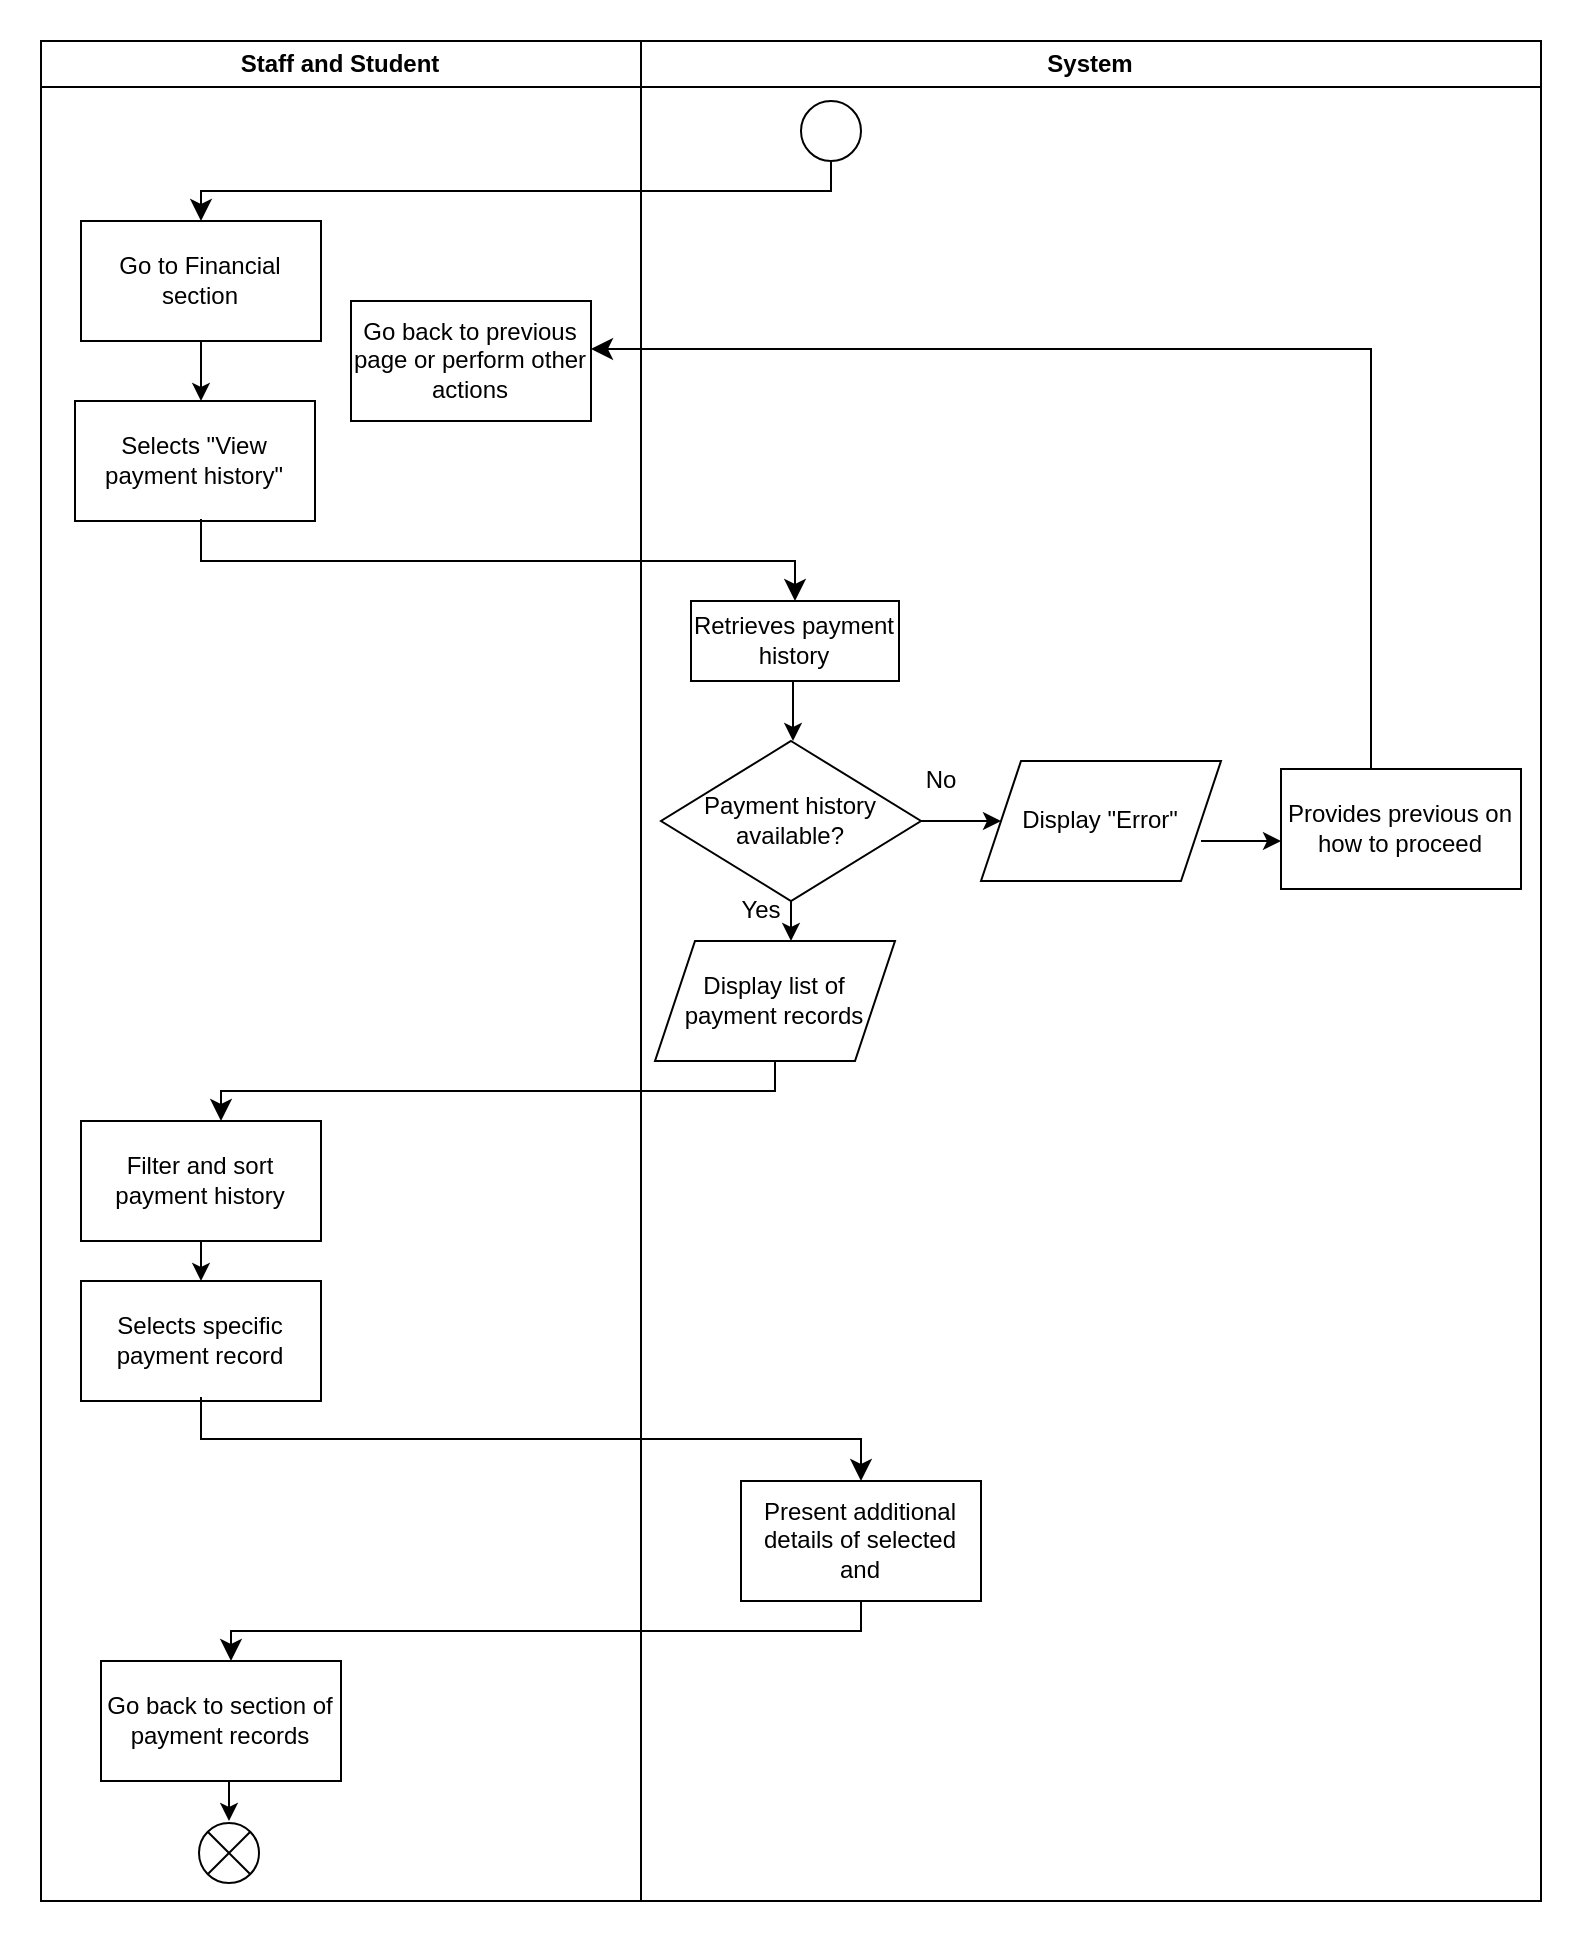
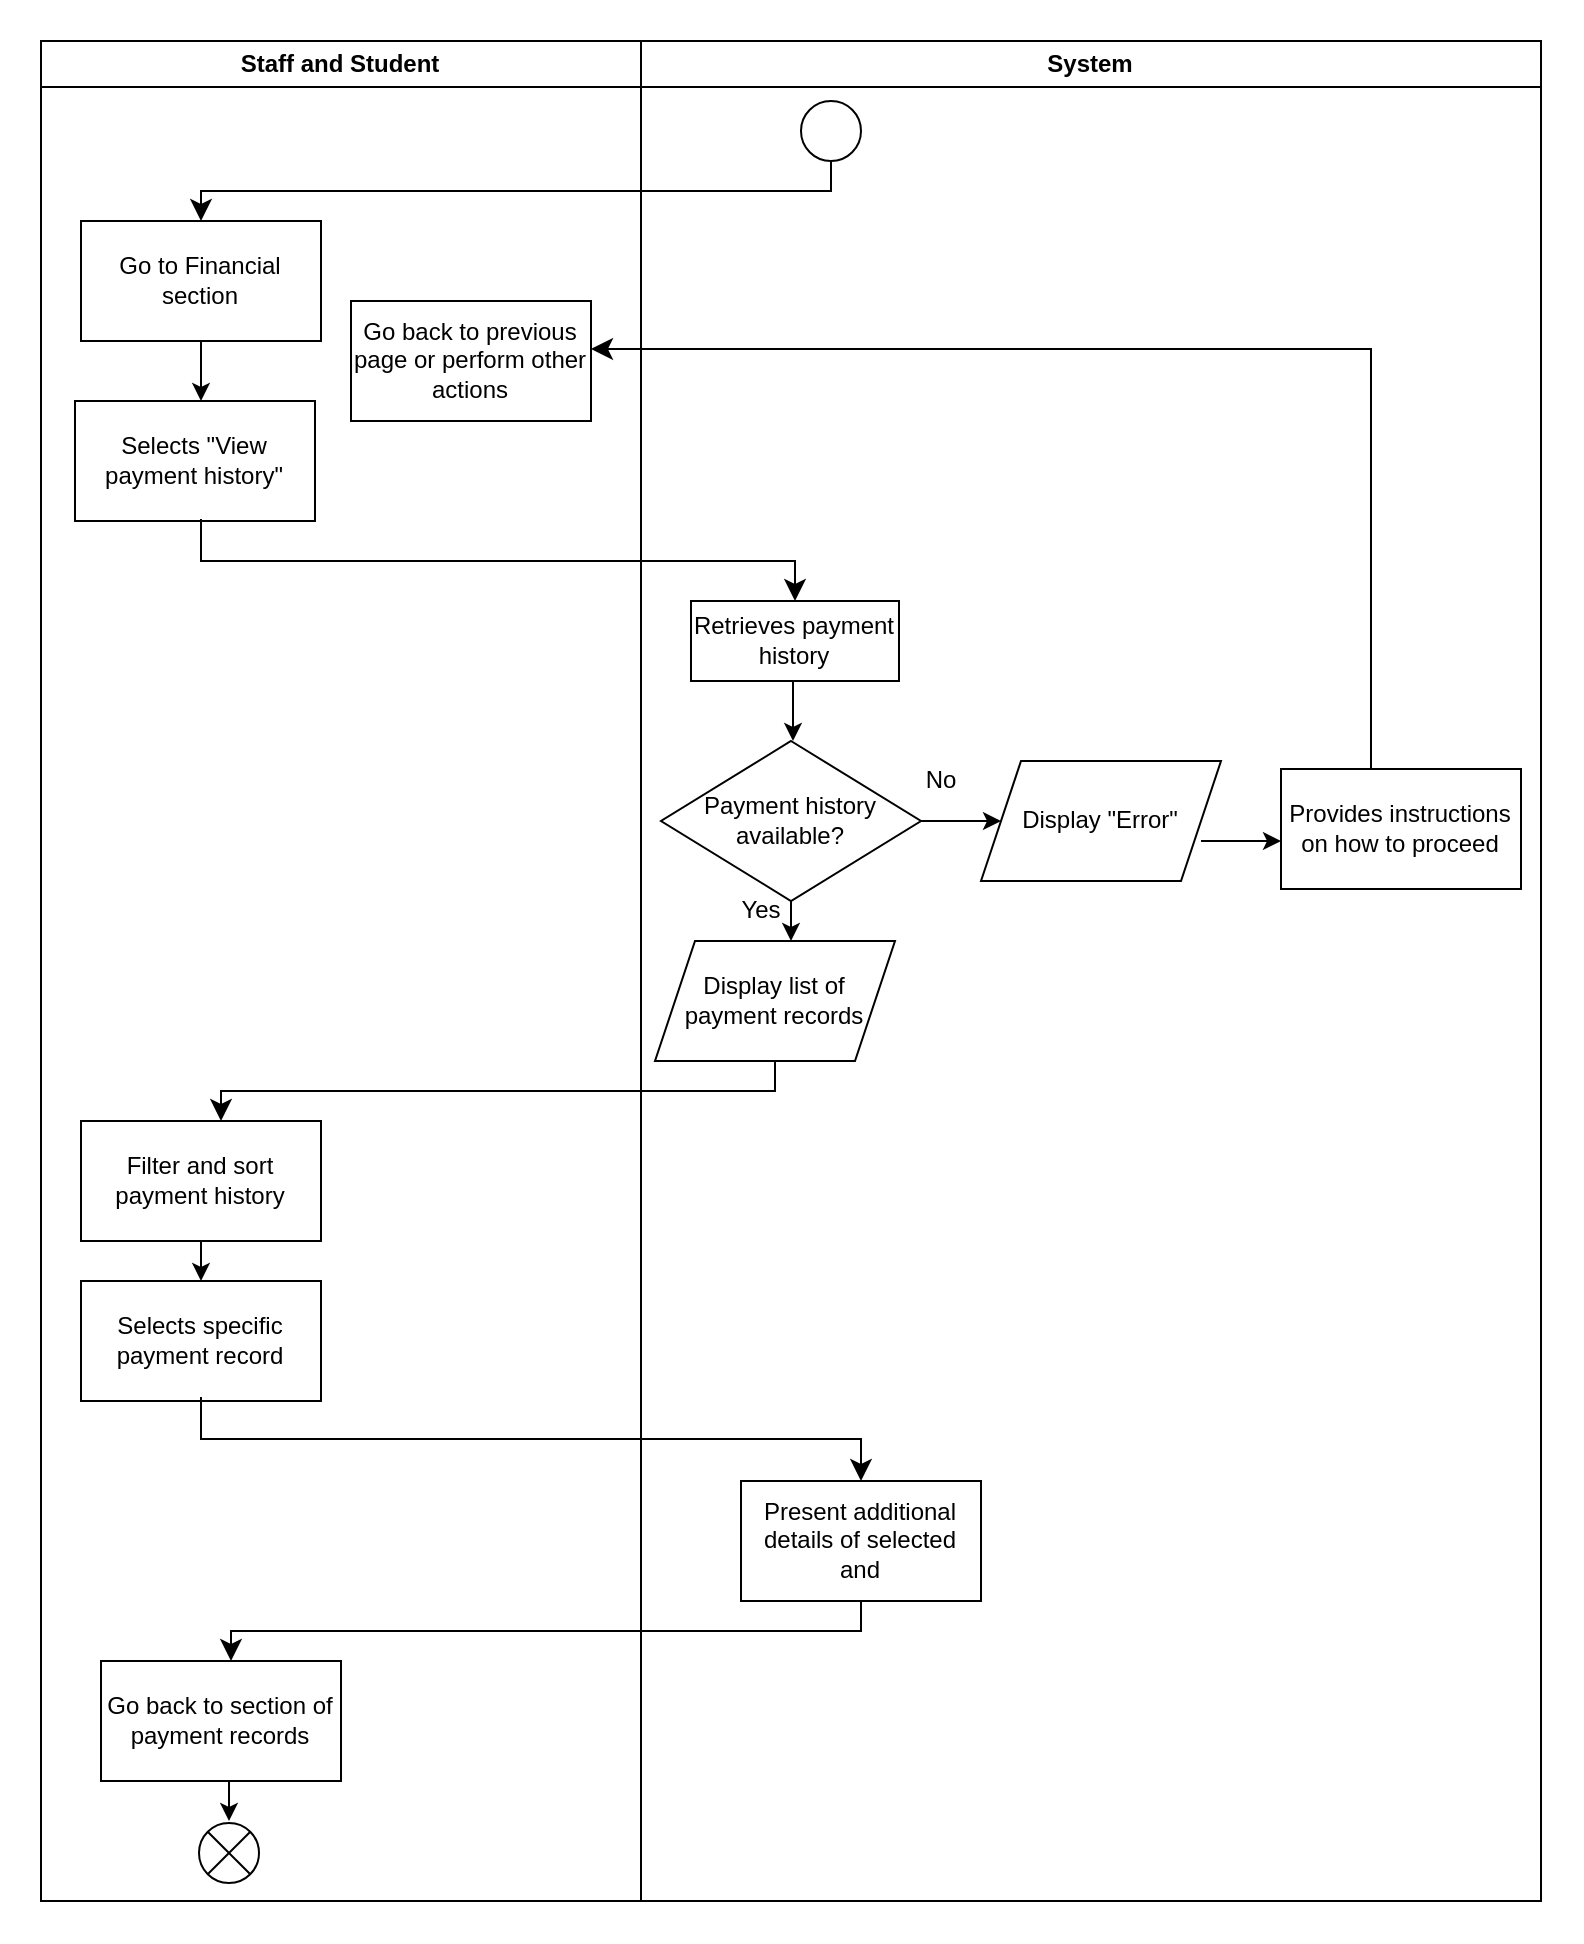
- <mxCell id="27" value="Provides previous on how to proceed" style="rounded=0;whiteSpace=wrap;html=1;" parent="1" vertex="1"><mxGeometry x="640" y="384" width="120" height="60" as="geometry" /></mxCell>
+ <mxCell id="27" value="Provides instructions on how to proceed" style="rounded=0;whiteSpace=wrap;html=1;" parent="1" vertex="1"><mxGeometry x="640" y="384" width="120" height="60" as="geometry" /></mxCell>
